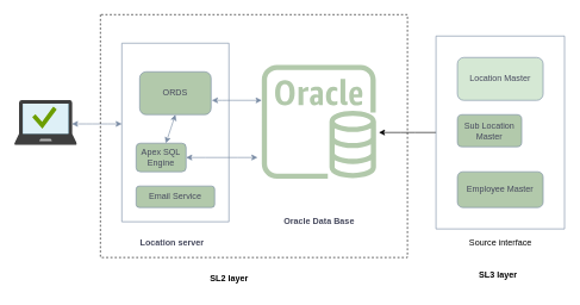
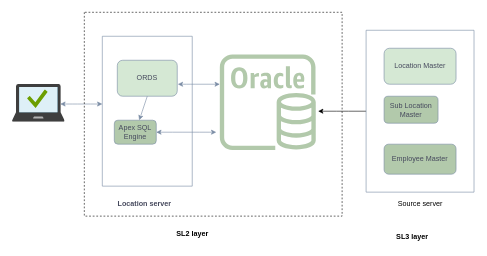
- <mxCell id="11" value="ORDS" style="rounded=1;whiteSpace=wrap;html=1;fillColor=#B2C9AB;strokeColor=#788AA3;fontColor=#46495D;" vertex="1" parent="9"><mxGeometry x="25" y="40" width="100" height="60" as="geometry" /></mxCell>
+ <mxCell id="11" value="ORDS" style="rounded=1;whiteSpace=wrap;html=1;fillColor=#d5e8d4;strokeColor=#788AA3;fontColor=#46495D;" vertex="1" parent="9"><mxGeometry x="25" y="40" width="100" height="60" as="geometry" /></mxCell>
- <mxCell id="12" value="" style="endArrow=classic;startArrow=classic;html=1;rounded=1;entryX=0.5;entryY=1;entryDx=0;entryDy=0;strokeColor=#788AA3;fontColor=#46495D;curved=1;" edge="1" parent="9" source="10" target="11"><mxGeometry width="50" height="50" relative="1" as="geometry"><mxPoint x="240" y="190" as="sourcePoint" /><mxPoint x="290" y="140" as="targetPoint" /></mxGeometry></mxCell>
+ <mxCell id="12" value="" style="endArrow=none;startArrow=classic;html=1;rounded=1;entryX=0.5;entryY=1;entryDx=0;entryDy=0;strokeColor=#788AA3;fontColor=#46495D;curved=1;" edge="1" parent="9" source="10" target="11"><mxGeometry width="50" height="50" relative="1" as="geometry"><mxPoint x="240" y="190" as="sourcePoint" /><mxPoint x="290" y="140" as="targetPoint" /></mxGeometry></mxCell>
- <mxCell id="13" value="Email Service" style="rounded=1;whiteSpace=wrap;html=1;fillColor=#B2C9AB;strokeColor=#788AA3;fontColor=#46495D;" vertex="1" parent="9"><mxGeometry x="20" y="200" width="110" height="30" as="geometry" /></mxCell>
- <mxCell id="7" value="Oracle Data Base" style="text;html=1;align=center;verticalAlign=middle;resizable=0;points=[];autosize=1;strokeColor=none;fillColor=none;fontColor=#46495D;rounded=1;fontStyle=1" vertex="1" parent="1"><mxGeometry x="386" y="295" width="120" height="30" as="geometry" /></mxCell>
- <mxCell id="19" value="Source interface" style="text;html=1;align=center;verticalAlign=middle;resizable=0;points=[];autosize=1;strokeColor=none;fillColor=none;" vertex="1" parent="1"><mxGeometry x="645" y="325" width="110" height="30" as="geometry" /></mxCell>
+ <mxCell id="19" value="Source server" style="text;html=1;align=center;verticalAlign=middle;resizable=0;points=[];autosize=1;strokeColor=none;fillColor=none;" vertex="1" parent="1"><mxGeometry x="645" y="325" width="110" height="30" as="geometry" /></mxCell>
- <mxCell id="22" value="SL3 layer&lt;span style=&quot;white-space: pre;&quot;&gt;&#09;&lt;/span&gt;" style="text;html=1;align=center;verticalAlign=middle;resizable=0;points=[];autosize=1;strokeColor=none;fillColor=none;fontStyle=1" vertex="1" parent="1"><mxGeometry x="660" y="370" width="100" height="30" as="geometry" /></mxCell>
+ <mxCell id="22" value="SL3 layer&lt;span style=&quot;white-space: pre;&quot;&gt;&#09;&lt;/span&gt;" style="text;html=1;align=center;verticalAlign=middle;resizable=0;points=[];autosize=1;strokeColor=none;fillColor=none;fontStyle=1" vertex="1" parent="1"><mxGeometry x="650" y="380" width="100" height="30" as="geometry" /></mxCell>
